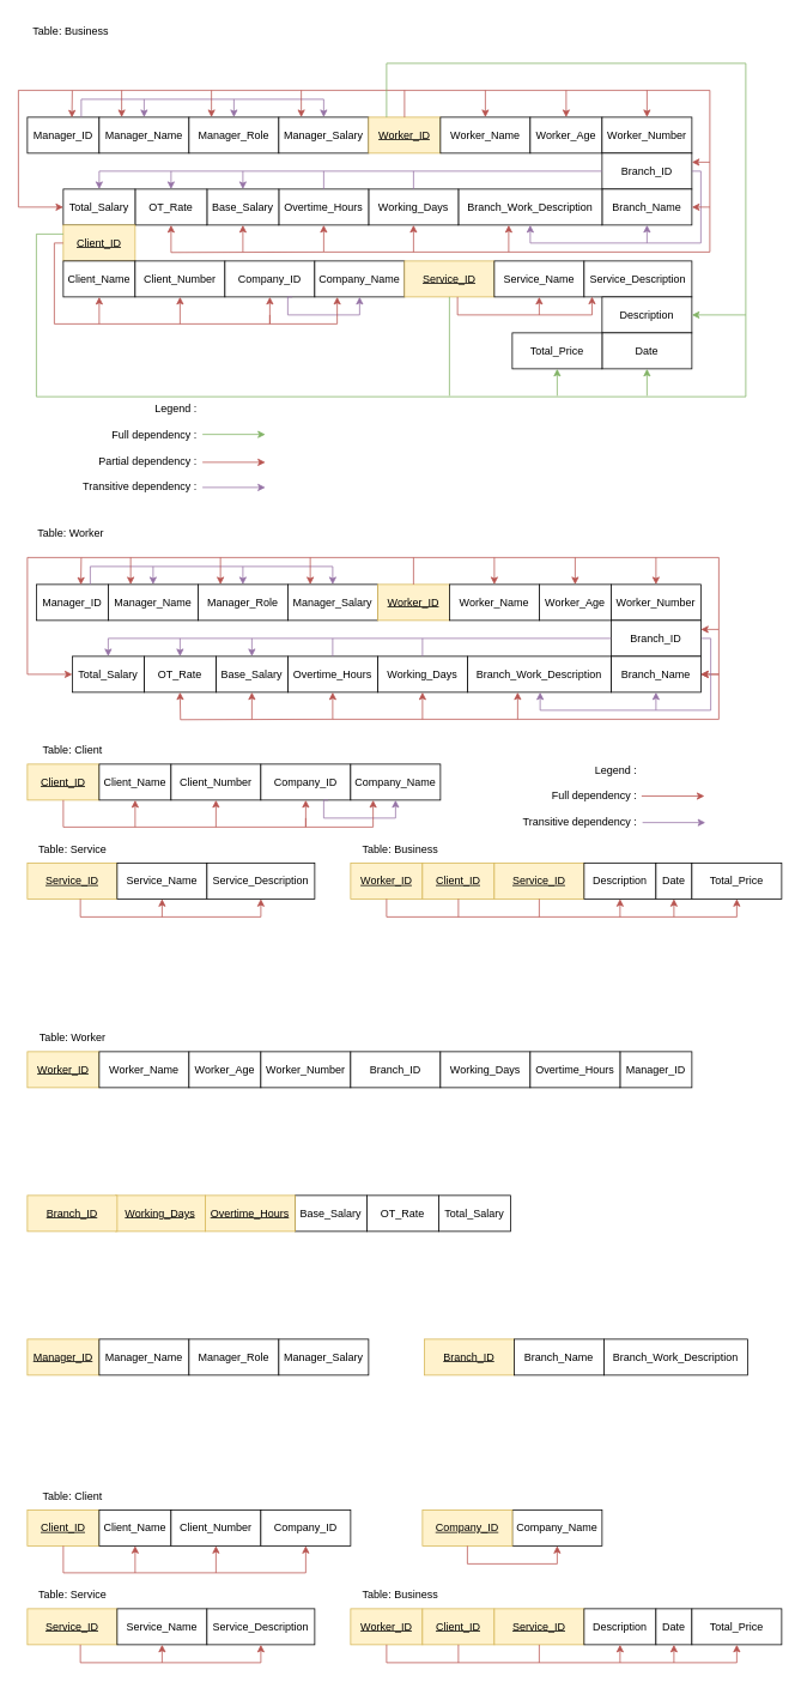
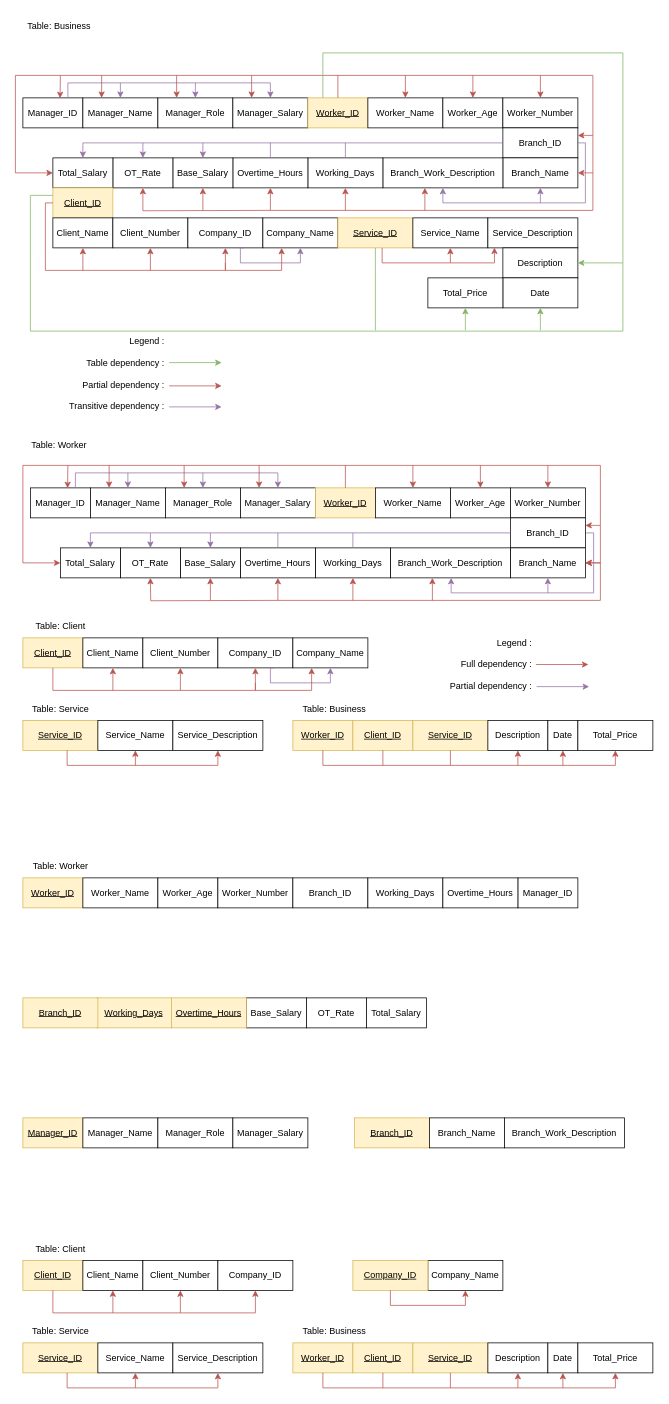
- <mxCell id="52" value="Legend :&lt;div&gt;&lt;br&gt;&lt;div&gt;Full dependency :&lt;/div&gt;&lt;div&gt;&lt;br&gt;&lt;/div&gt;&lt;div&gt;Partial dependency :&lt;/div&gt;&lt;div&gt;&lt;br&gt;&lt;/div&gt;&lt;div&gt;Transitive dependency :&lt;/div&gt;&lt;/div&gt;" style="text;html=1;align=right;verticalAlign=middle;resizable=0;points=[];autosize=1;strokeColor=none;fillColor=none;" vertex="1" parent="51"><mxGeometry width="150" height="110" as="geometry" /></mxCell>
+ <mxCell id="52" value="Legend :&lt;div&gt;&lt;br&gt;&lt;div&gt;Table dependency :&lt;/div&gt;&lt;div&gt;&lt;br&gt;&lt;/div&gt;&lt;div&gt;Partial dependency :&lt;/div&gt;&lt;div&gt;&lt;br&gt;&lt;/div&gt;&lt;div&gt;Transitive dependency :&lt;/div&gt;&lt;/div&gt;" style="text;html=1;align=right;verticalAlign=middle;resizable=0;points=[];autosize=1;strokeColor=none;fillColor=none;" vertex="1" parent="51"><mxGeometry width="150" height="110" as="geometry" /></mxCell>
- <mxCell id="135" value="Legend :&lt;div&gt;&lt;div&gt;&lt;br&gt;&lt;/div&gt;&lt;div&gt;Full dependency :&lt;/div&gt;&lt;div&gt;&lt;br&gt;&lt;/div&gt;&lt;div&gt;Transitive dependency :&lt;/div&gt;&lt;/div&gt;" style="text;html=1;align=right;verticalAlign=middle;resizable=0;points=[];autosize=1;strokeColor=none;fillColor=none;" vertex="1" parent="134"><mxGeometry y="10" width="150" height="90" as="geometry" /></mxCell>
+ <mxCell id="135" value="Legend :&lt;div&gt;&lt;div&gt;&lt;br&gt;&lt;/div&gt;&lt;div&gt;Full dependency :&lt;/div&gt;&lt;div&gt;&lt;br&gt;&lt;/div&gt;&lt;div&gt;Partial dependency :&lt;/div&gt;&lt;/div&gt;" style="text;html=1;align=right;verticalAlign=middle;resizable=0;points=[];autosize=1;strokeColor=none;fillColor=none;" vertex="1" parent="134"><mxGeometry y="10" width="150" height="90" as="geometry" /></mxCell>
